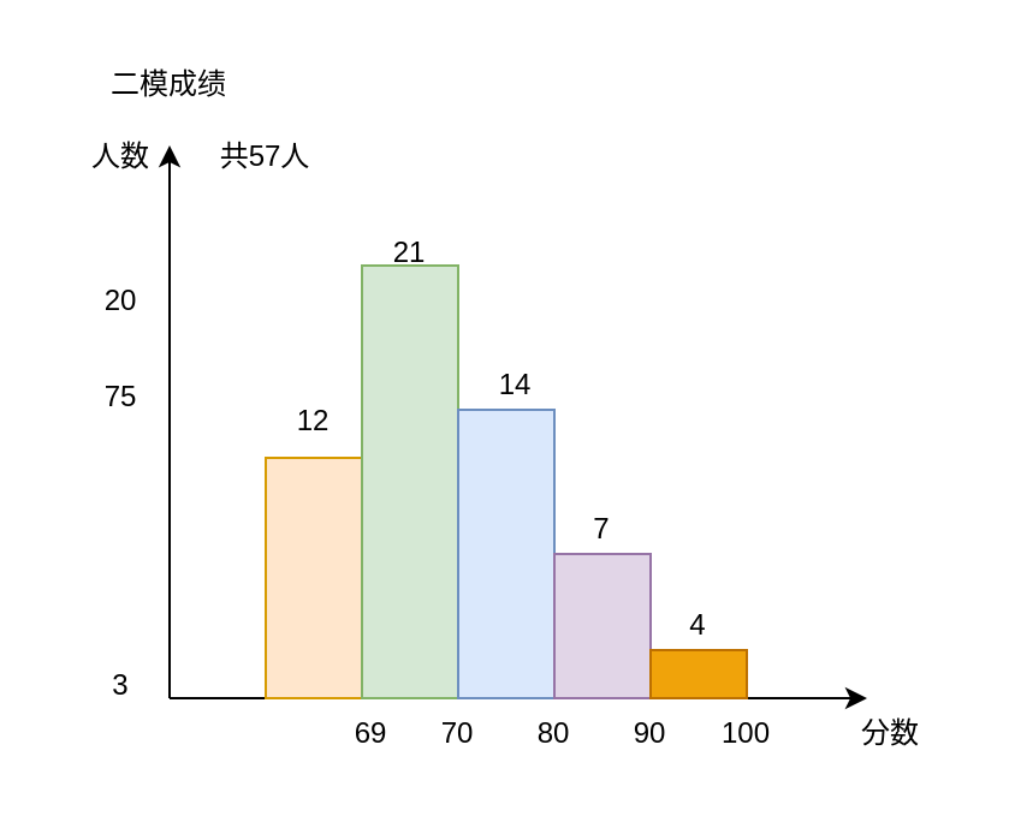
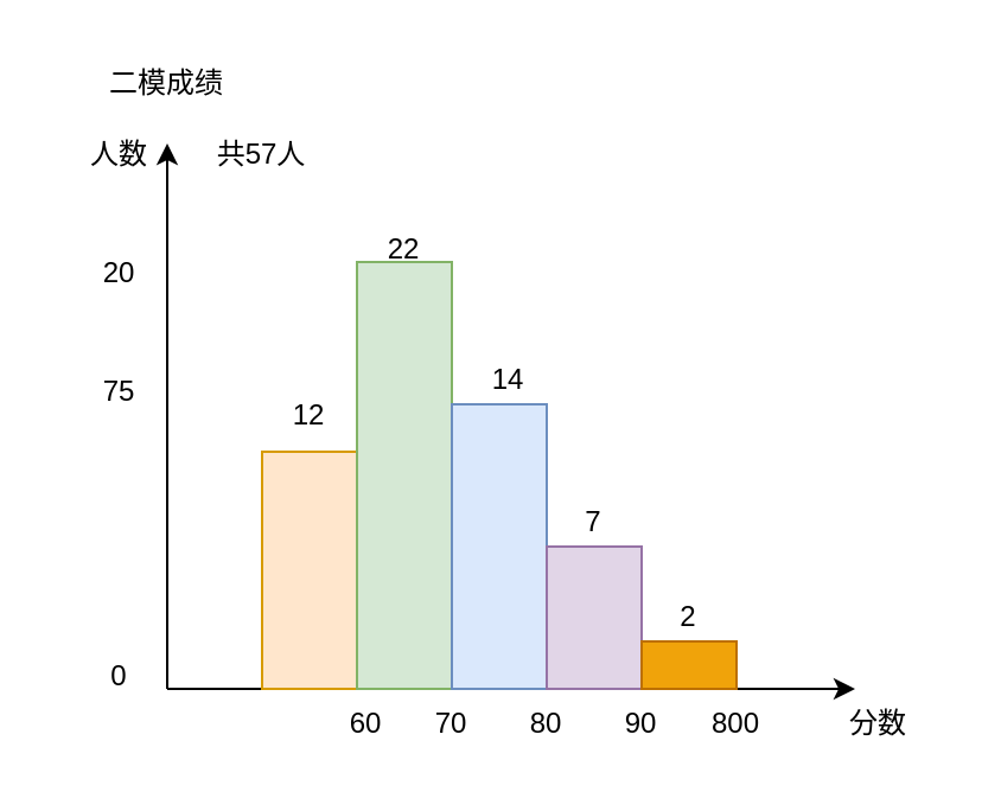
- <mxCell id="23" value="21" style="text;html=1;align=center;verticalAlign=middle;whiteSpace=wrap;rounded=0;" parent="1" vertex="1"><mxGeometry x="140" y="90" width="60" height="30" as="geometry" /></mxCell>
+ <mxCell id="23" value="22" style="text;html=1;align=center;verticalAlign=middle;whiteSpace=wrap;rounded=0;" parent="1" vertex="1"><mxGeometry x="140" y="90" width="60" height="30" as="geometry" /></mxCell>
- <mxCell id="7" value="20" style="text;html=1;align=center;verticalAlign=middle;whiteSpace=wrap;rounded=0;" parent="1" vertex="1"><mxGeometry x="20" y="110" width="60" height="30" as="geometry" /></mxCell>
+ <mxCell id="7" value="20" style="text;html=1;align=center;verticalAlign=middle;whiteSpace=wrap;rounded=0;" parent="1" vertex="1"><mxGeometry x="20" y="100" width="60" height="30" as="geometry" /></mxCell>
- <mxCell id="18" value="4" style="text;html=1;align=center;verticalAlign=middle;whiteSpace=wrap;rounded=0;" parent="1" vertex="1"><mxGeometry x="260" y="245" width="60" height="30" as="geometry" /></mxCell>
+ <mxCell id="18" value="2" style="text;html=1;align=center;verticalAlign=middle;whiteSpace=wrap;rounded=0;" parent="1" vertex="1"><mxGeometry x="260" y="245" width="60" height="30" as="geometry" /></mxCell>
- <mxCell id="5" value="3" style="text;html=1;align=center;verticalAlign=middle;whiteSpace=wrap;rounded=0;" parent="1" vertex="1"><mxGeometry x="20" y="270" width="60" height="30" as="geometry" /></mxCell>
+ <mxCell id="5" value="0" style="text;html=1;align=center;verticalAlign=middle;whiteSpace=wrap;rounded=0;" parent="1" vertex="1"><mxGeometry x="20" y="270" width="60" height="30" as="geometry" /></mxCell>
- <mxCell id="9" value="69" style="text;html=1;align=center;verticalAlign=middle;whiteSpace=wrap;rounded=0;" parent="1" vertex="1"><mxGeometry x="124" y="290" width="60" height="30" as="geometry" /></mxCell>
+ <mxCell id="9" value="60" style="text;html=1;align=center;verticalAlign=middle;whiteSpace=wrap;rounded=0;" parent="1" vertex="1"><mxGeometry x="124" y="290" width="60" height="30" as="geometry" /></mxCell>
- <mxCell id="16" value="100" style="text;html=1;align=center;verticalAlign=middle;whiteSpace=wrap;rounded=0;" parent="1" vertex="1"><mxGeometry x="280" y="290" width="60" height="30" as="geometry" /></mxCell>
+ <mxCell id="16" value="800" style="text;html=1;align=center;verticalAlign=middle;whiteSpace=wrap;rounded=0;" parent="1" vertex="1"><mxGeometry x="280" y="290" width="60" height="30" as="geometry" /></mxCell>
